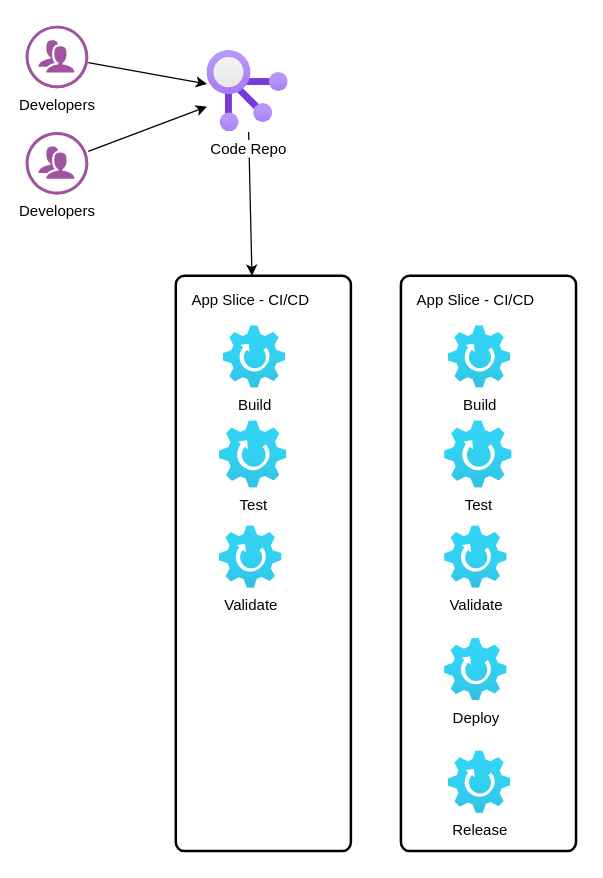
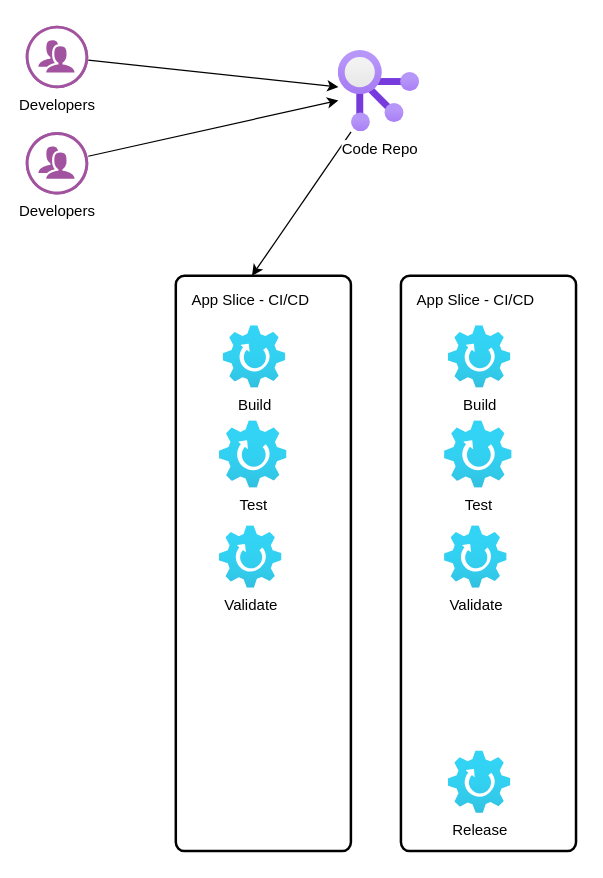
- <mxCell id="8" value="Code Repo" style="aspect=fixed;html=1;points=[];align=center;image;fontSize=12;image=img/lib/azure2/general/TFS_VC_Repository.svg;" vertex="1" parent="1"><mxGeometry x="165" y="40" width="65" height="65" as="geometry" /></mxCell>
+ <mxCell id="8" value="Code Repo" style="aspect=fixed;html=1;points=[];align=center;image;fontSize=12;image=img/lib/azure2/general/TFS_VC_Repository.svg;" vertex="1" parent="1"><mxGeometry x="270" y="40" width="65" height="65" as="geometry" /></mxCell>
- <mxCell id="18" value="Deploy" style="aspect=fixed;html=1;points=[];align=center;image;fontSize=12;image=img/lib/azure2/general/Gear.svg;" vertex="1" parent="1"><mxGeometry x="355" y="510" width="50" height="50" as="geometry" /></mxCell>
